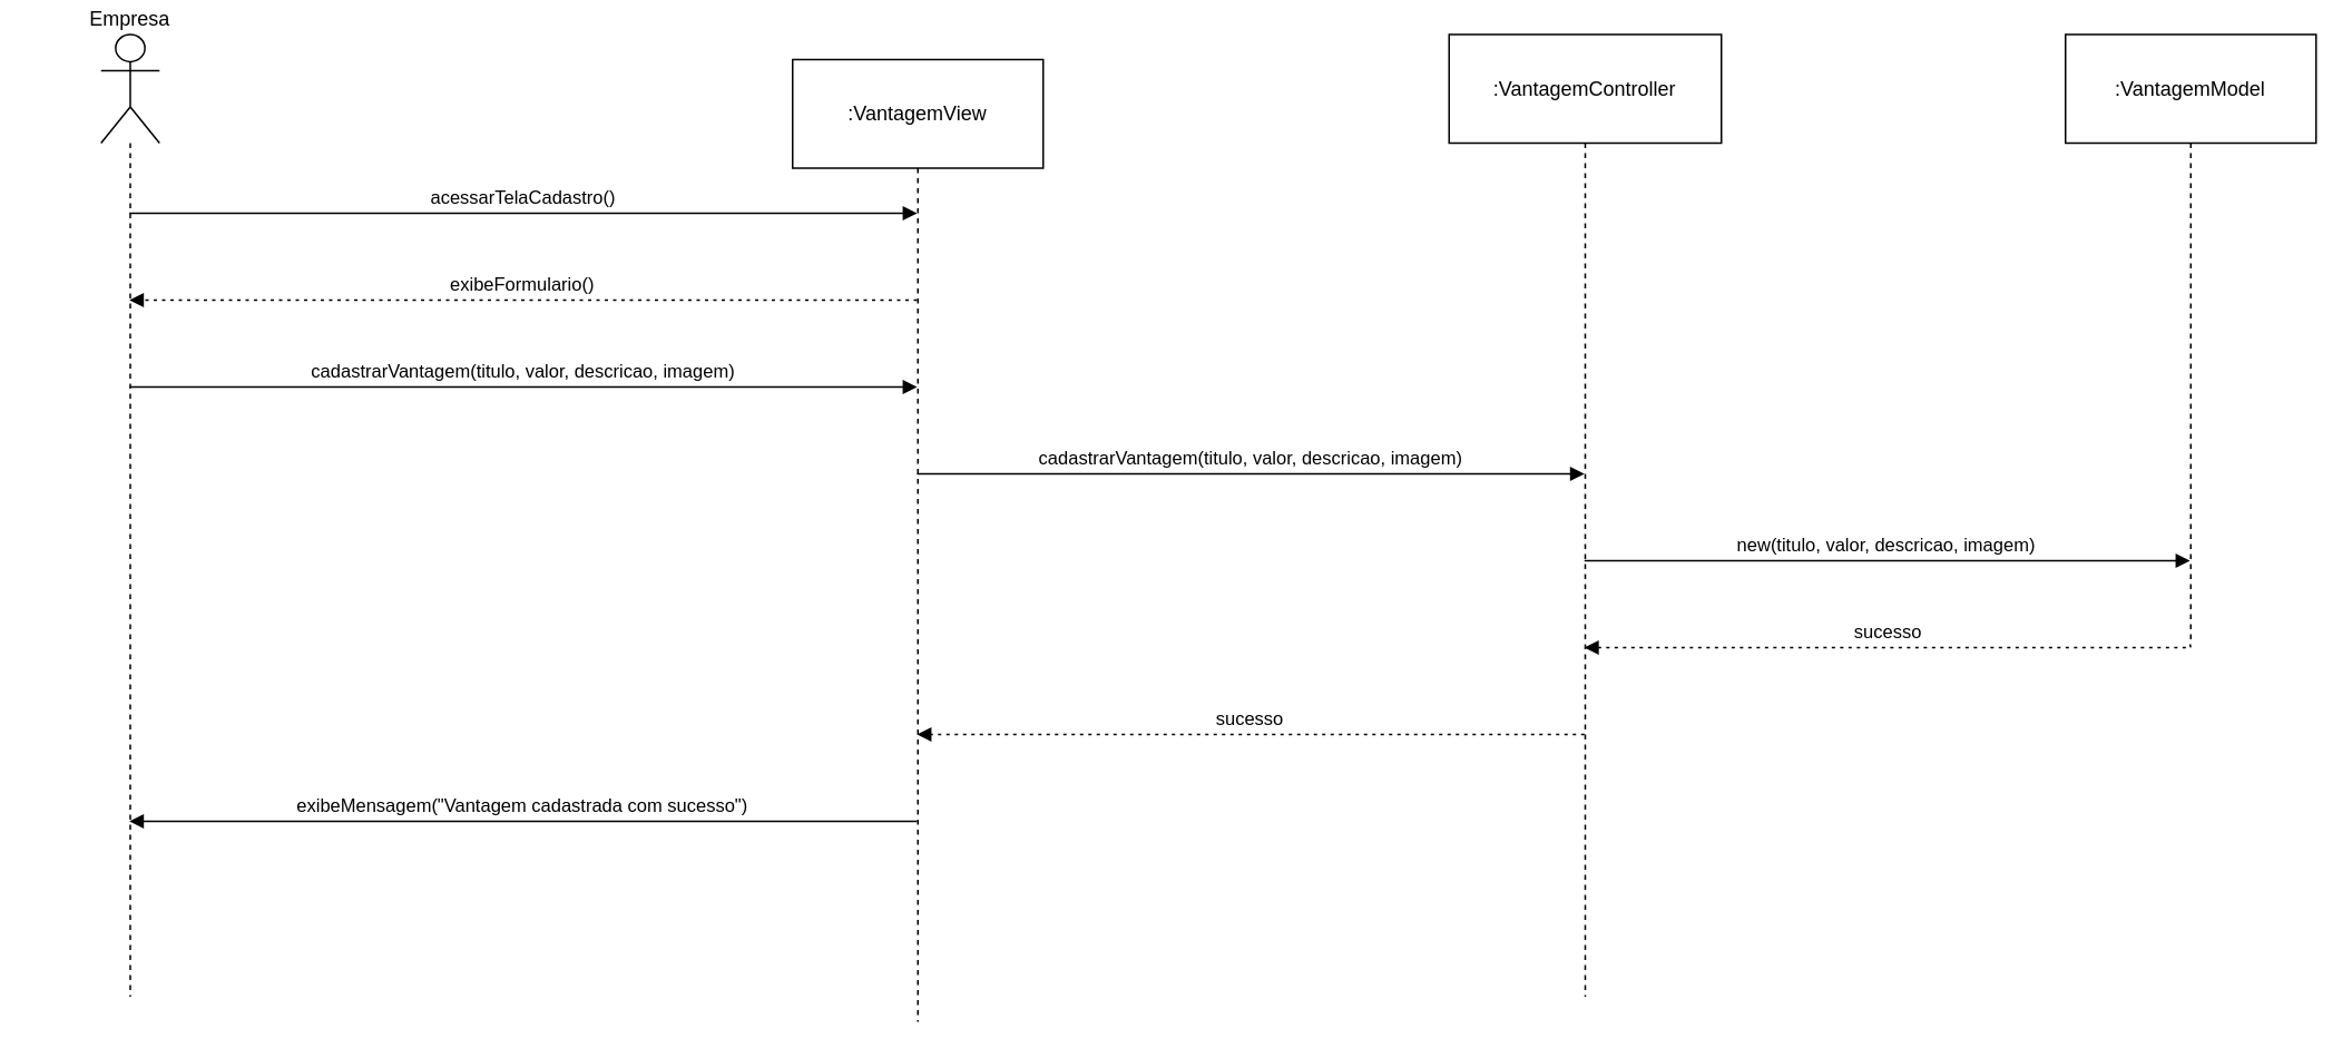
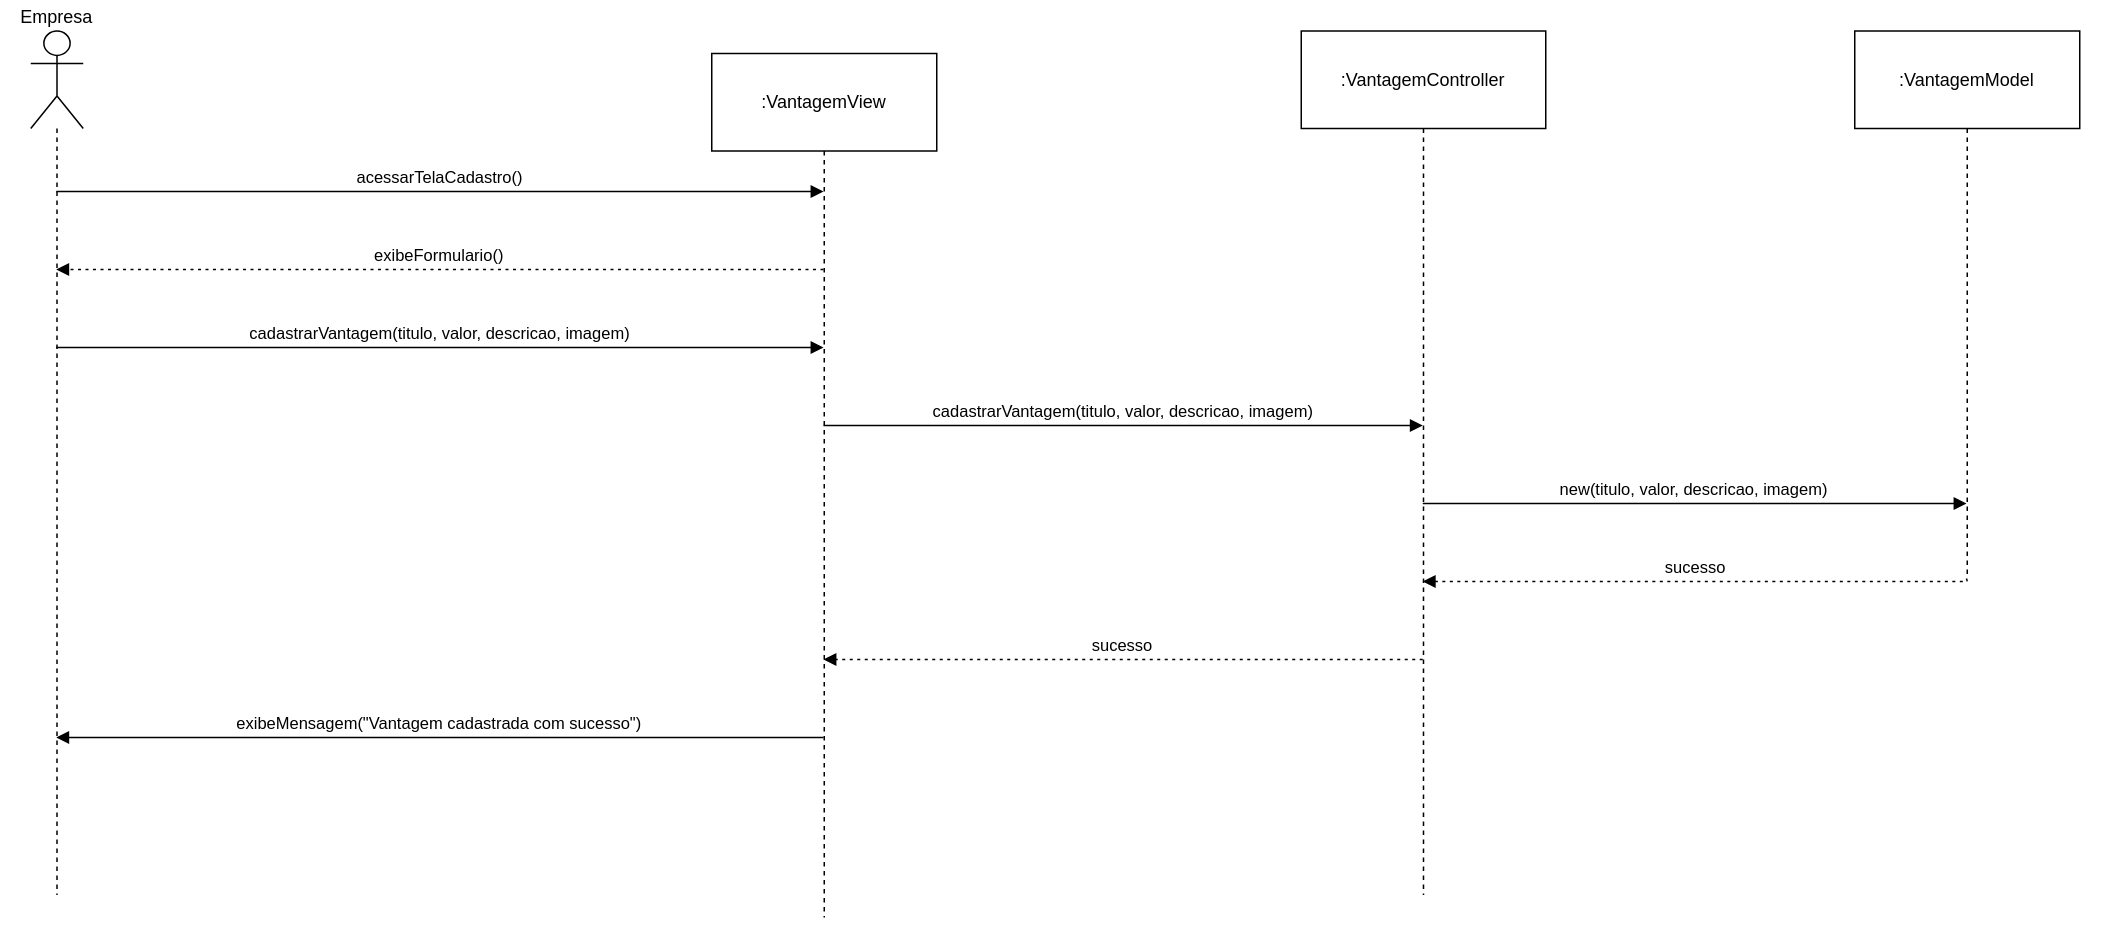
- <mxCell id="2" value="Empresa" style="shape=umlLifeline;perimeter=lifelinePerimeter;whiteSpace=wrap;container=1;dropTarget=0;collapsible=0;recursiveResize=0;outlineConnect=0;portConstraint=eastwest;newEdgeStyle={&quot;edgeStyle&quot;:&quot;elbowEdgeStyle&quot;,&quot;elbow&quot;:&quot;vertical&quot;,&quot;curved&quot;:0,&quot;rounded&quot;:0};participant=umlActor;verticalAlign=bottom;labelPosition=center;verticalLabelPosition=top;align=center;size=65;" vertex="1" parent="1"><mxGeometry x="60" y="20" width="35" height="576" as="geometry" /></mxCell>
+ <mxCell id="2" value="Empresa" style="shape=umlLifeline;perimeter=lifelinePerimeter;whiteSpace=wrap;container=1;dropTarget=0;collapsible=0;recursiveResize=0;outlineConnect=0;portConstraint=eastwest;newEdgeStyle={&quot;edgeStyle&quot;:&quot;elbowEdgeStyle&quot;,&quot;elbow&quot;:&quot;vertical&quot;,&quot;curved&quot;:0,&quot;rounded&quot;:0};participant=umlActor;verticalAlign=bottom;labelPosition=center;verticalLabelPosition=top;align=center;size=65;" vertex="1" parent="1"><mxGeometry x="20" y="20" width="35" height="576" as="geometry" /></mxCell>
